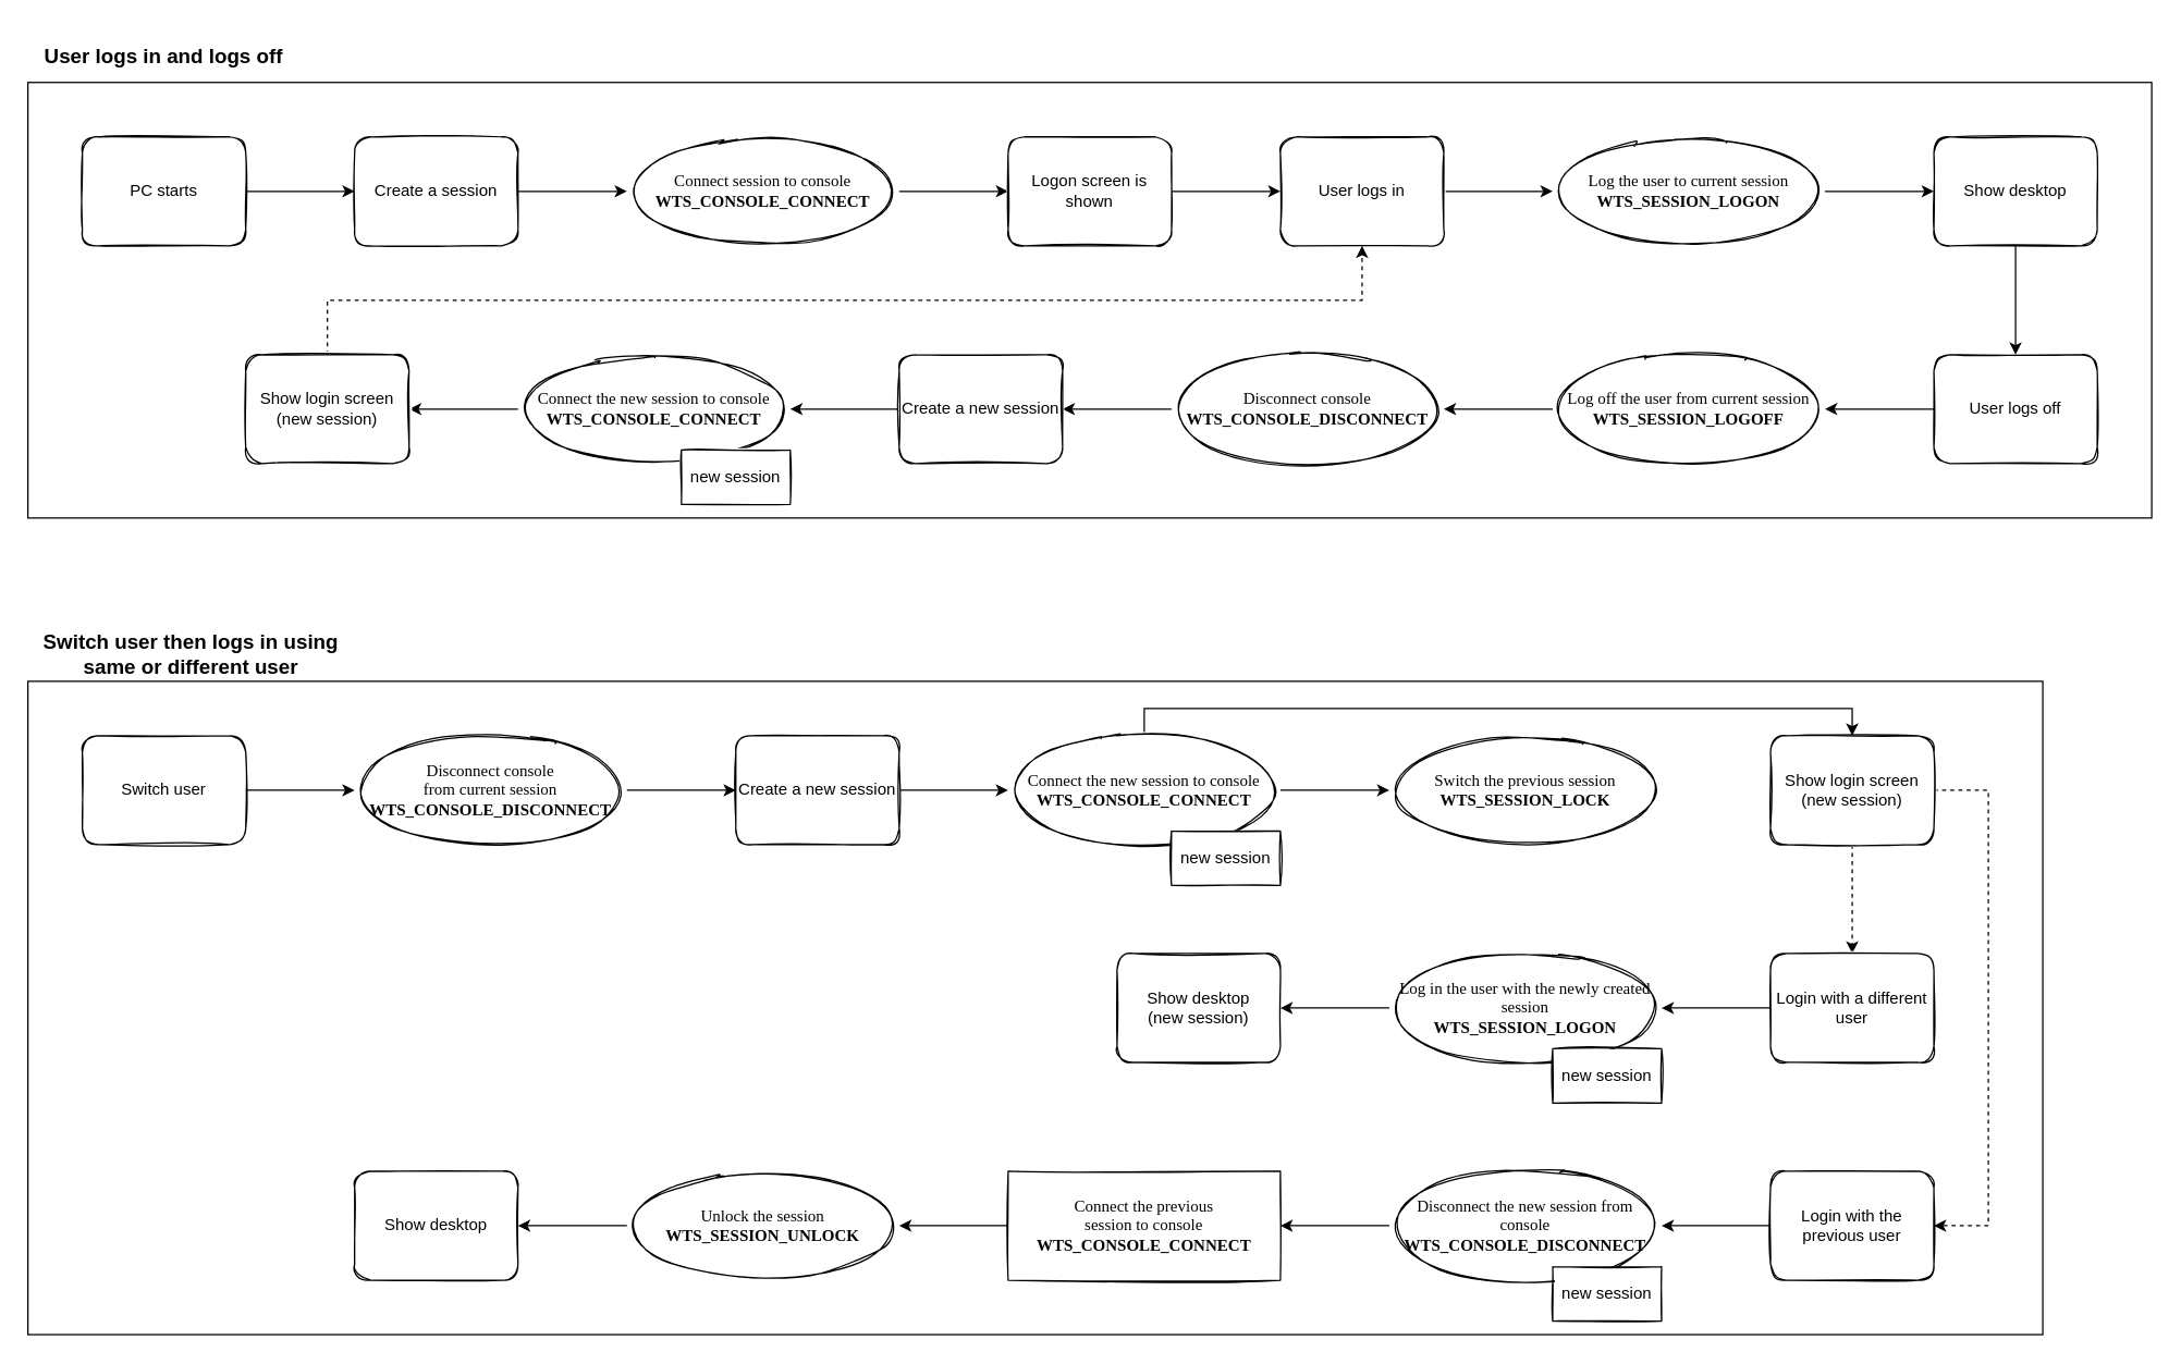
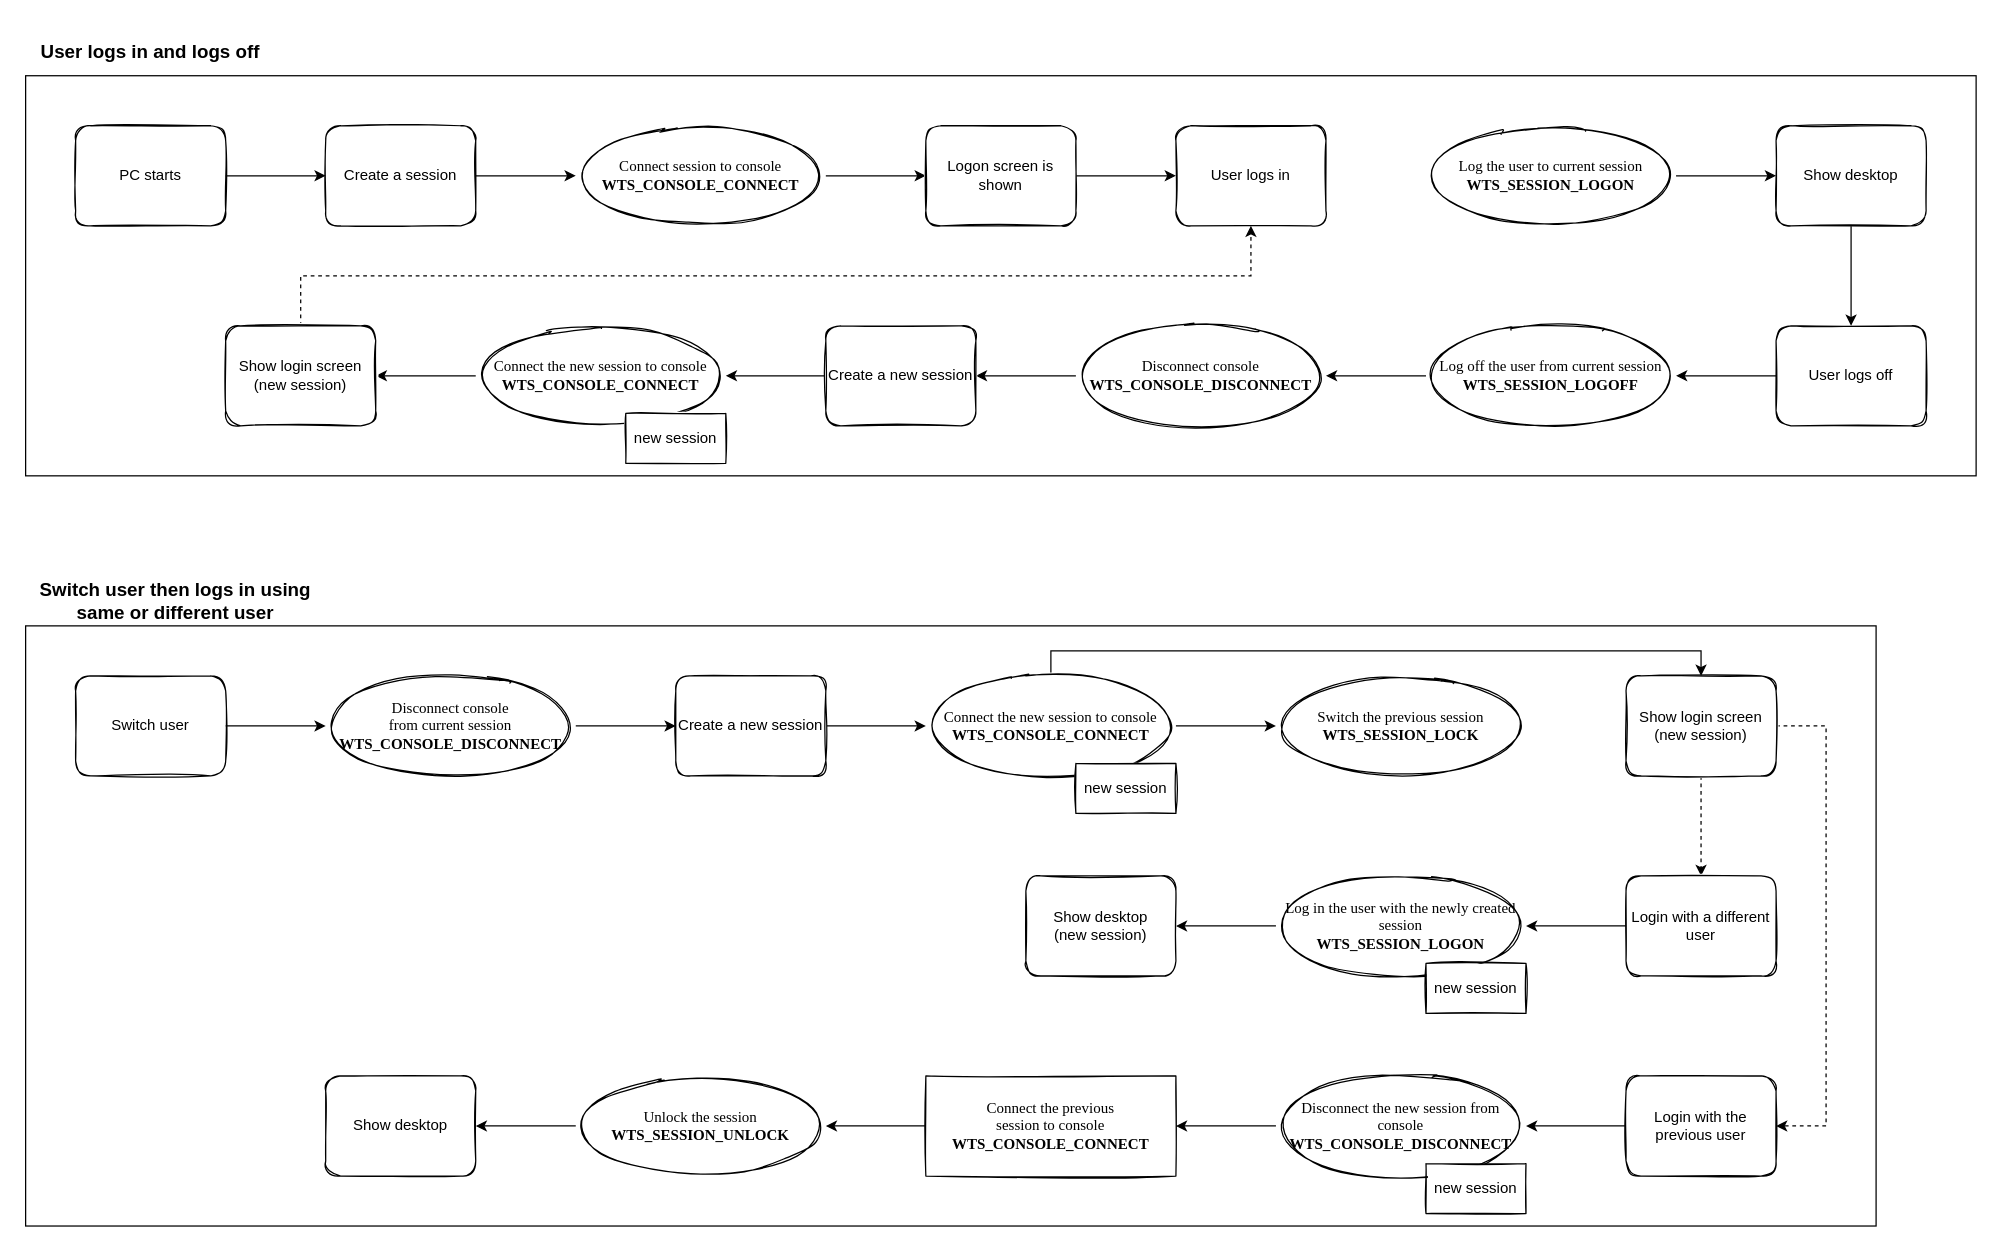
- <mxCell id="10" value="" style="edgeStyle=orthogonalEdgeStyle;rounded=0;orthogonalLoop=1;jettySize=auto;html=1;shadow=0;" edge="1" parent="1" source="11" target="13"><mxGeometry relative="1" as="geometry" /></mxCell>
